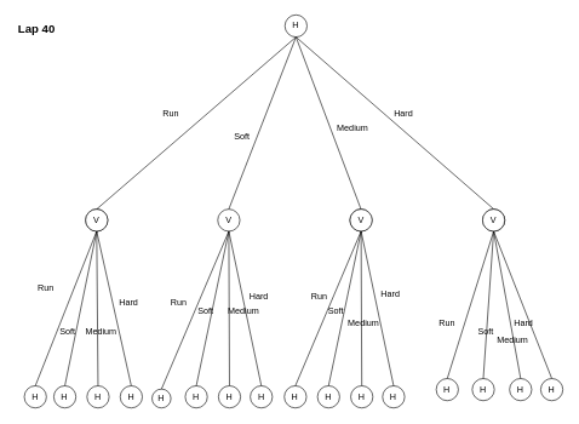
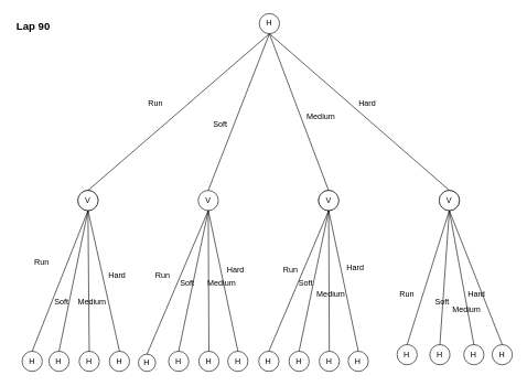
- <mxCell id="66" value="&lt;b&gt;&lt;font style=&quot;font-size: 16px&quot;&gt;Lap 40&lt;/font&gt;&lt;/b&gt;" style="text;html=1;strokeColor=none;fillColor=none;align=center;verticalAlign=middle;whiteSpace=wrap;rounded=0;dashed=1;" vertex="1" parent="1"><mxGeometry x="20.44" y="24.25" width="60" height="30" as="geometry" /></mxCell>
+ <mxCell id="66" value="&lt;b&gt;&lt;font style=&quot;font-size: 16px&quot;&gt;Lap 90&lt;/font&gt;&lt;/b&gt;" style="text;html=1;strokeColor=none;fillColor=none;align=center;verticalAlign=middle;whiteSpace=wrap;rounded=0;dashed=1;" vertex="1" parent="1"><mxGeometry x="20.44" y="24.25" width="60" height="30" as="geometry" /></mxCell>
